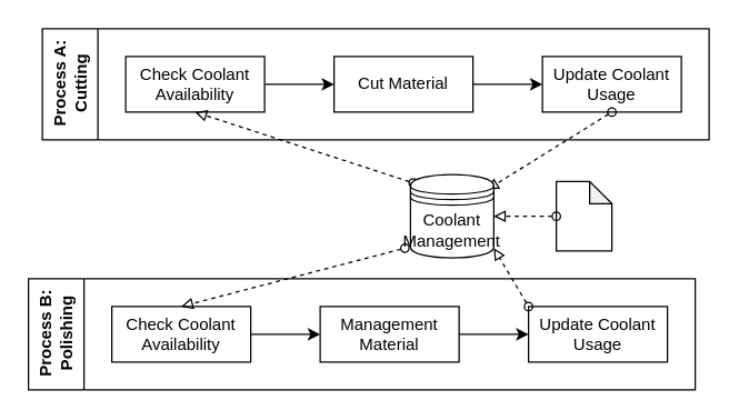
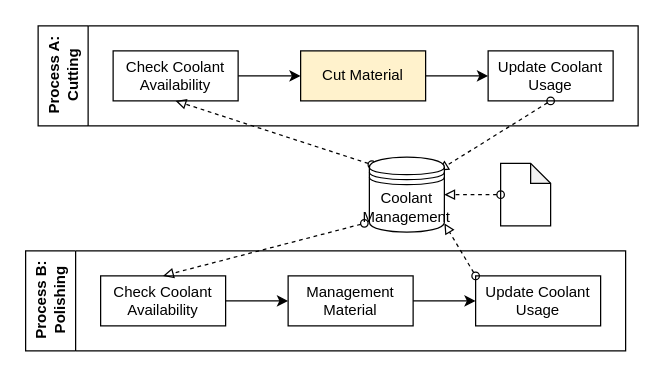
- <mxCell id="4" value="Cut Material" style="whiteSpace=wrap;html=1;" parent="2" vertex="1"><mxGeometry x="210" y="20" width="100" height="40" as="geometry" /></mxCell>
+ <mxCell id="4" value="Cut Material" style="whiteSpace=wrap;html=1;fillColor=#fff2cc;" parent="2" vertex="1"><mxGeometry x="210" y="20" width="100" height="40" as="geometry" /></mxCell>
